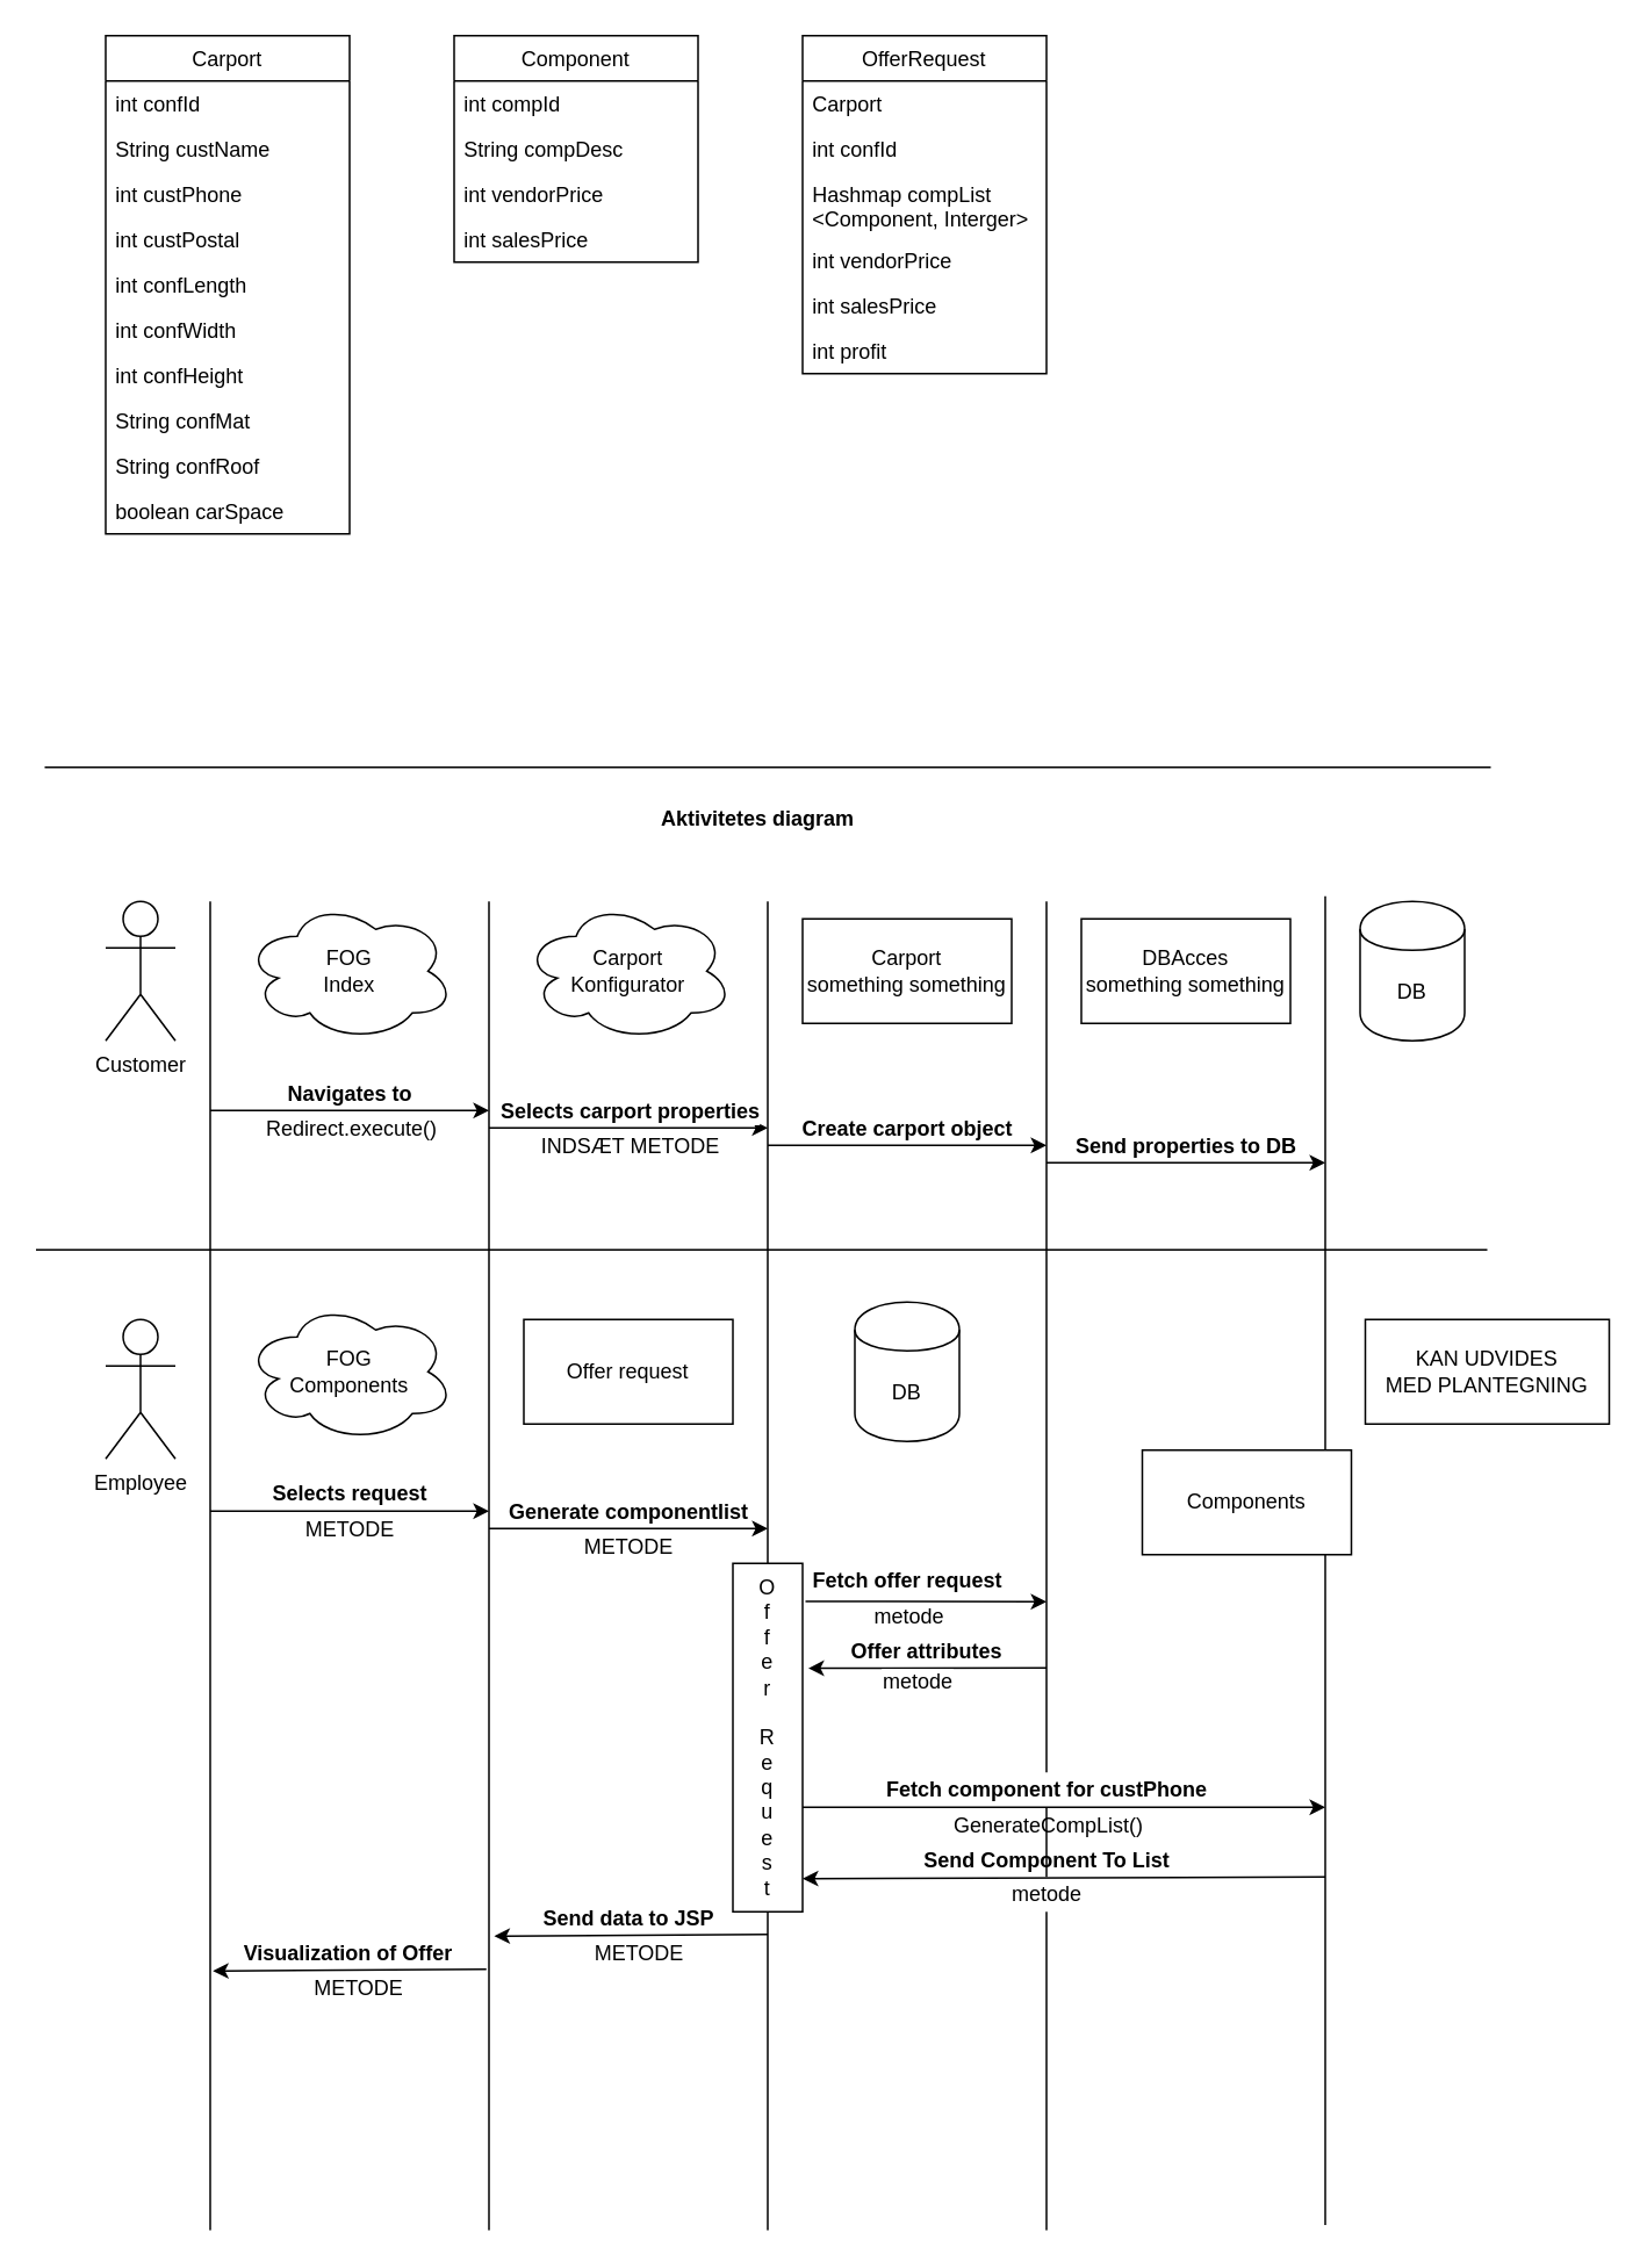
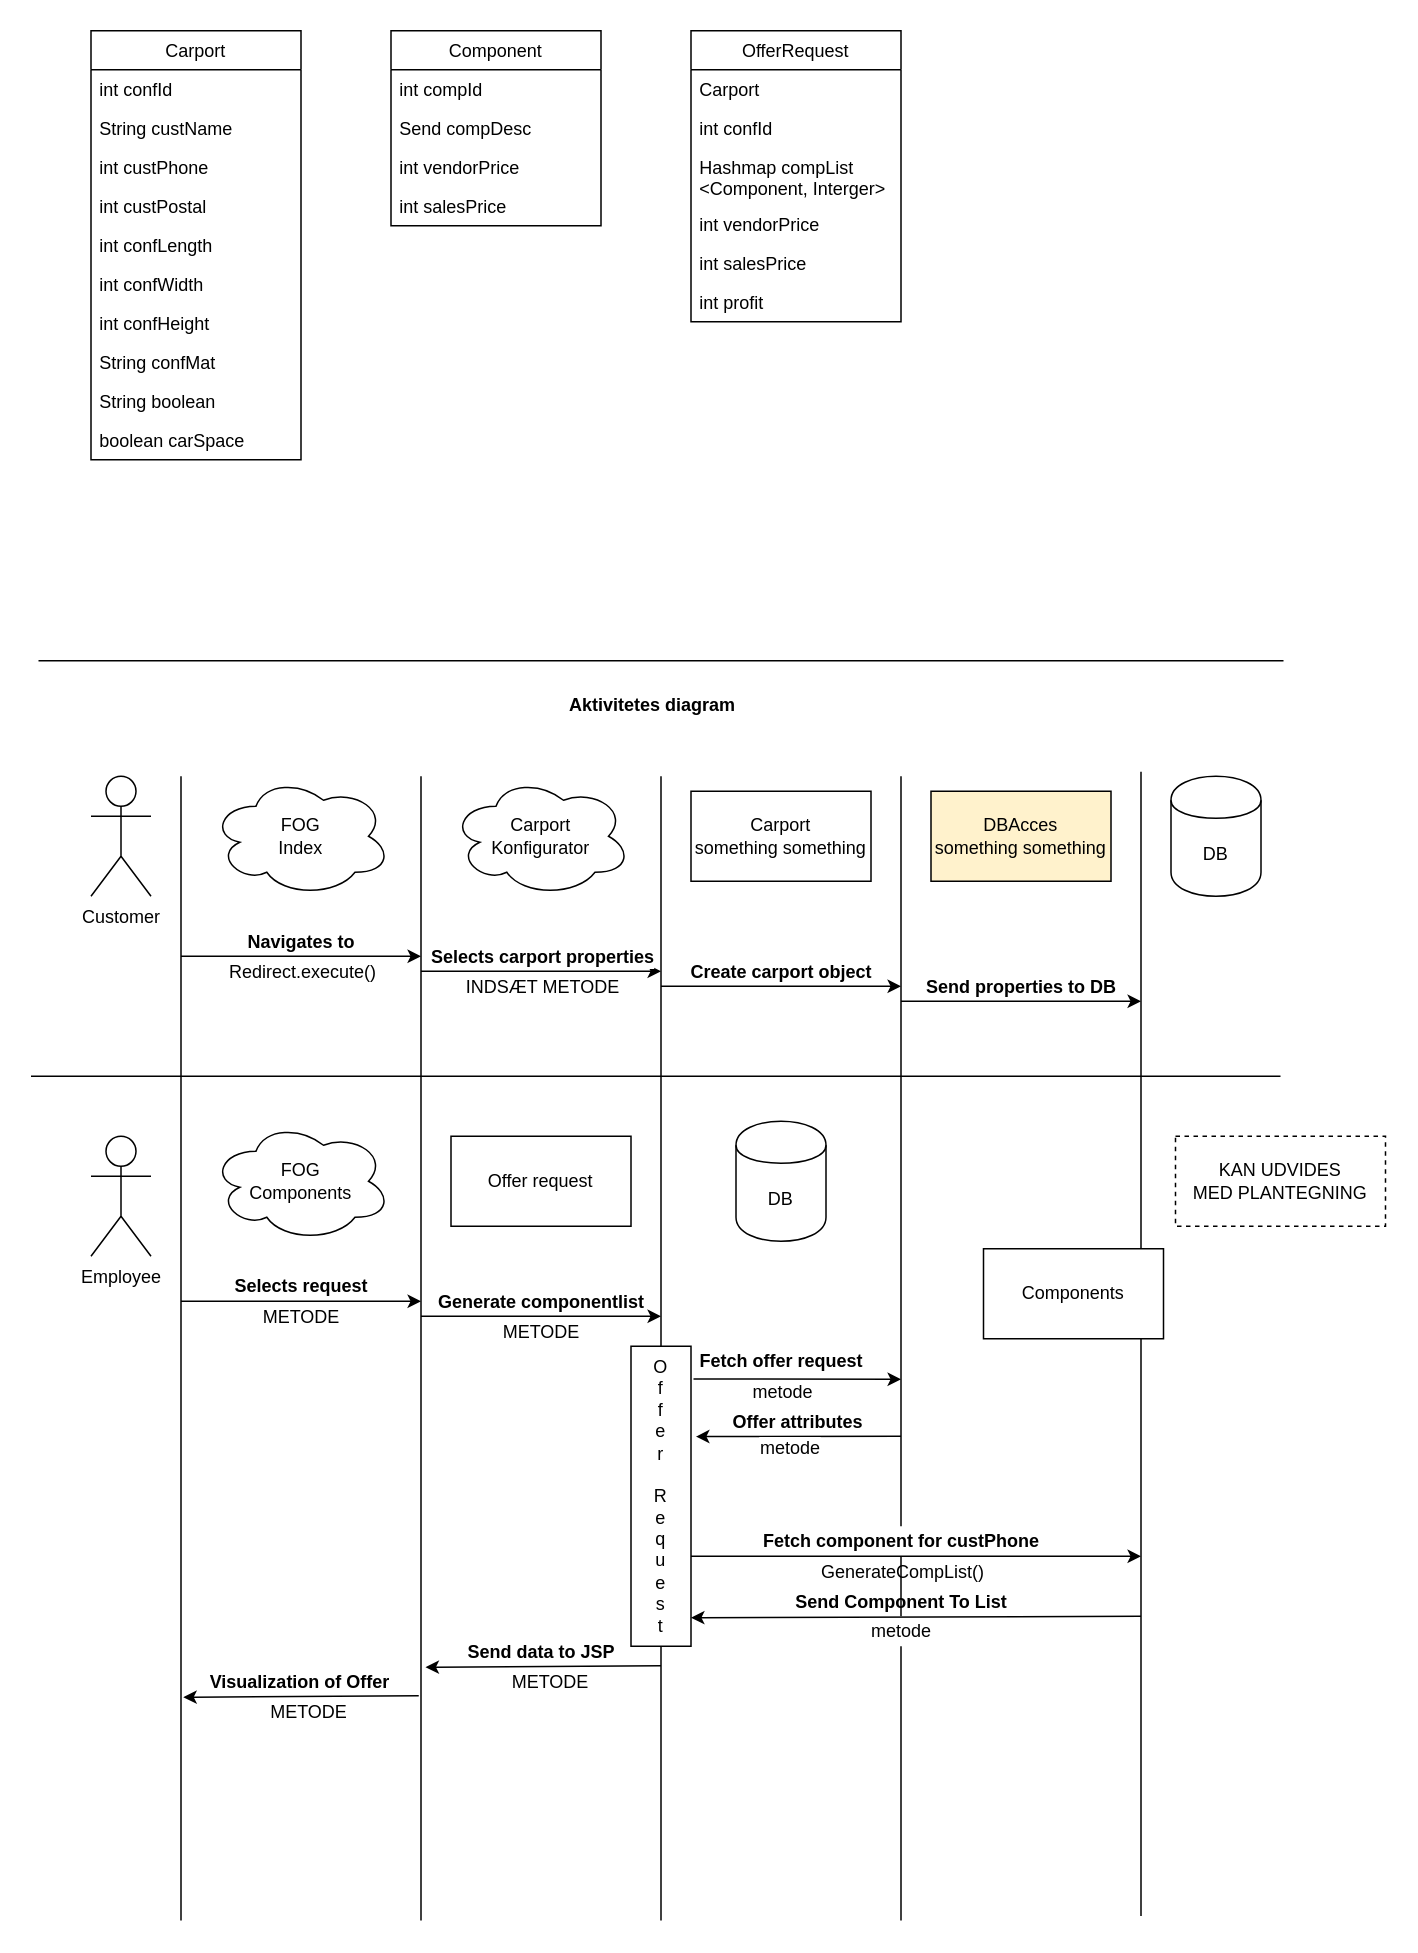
- <mxCell id="73" value="String compDesc" style="text;strokeColor=none;fillColor=none;align=left;verticalAlign=top;spacingLeft=4;spacingRight=4;overflow=hidden;rotatable=0;points=[[0,0.5],[1,0.5]];portConstraint=eastwest;" parent="71" vertex="1"><mxGeometry y="52" width="140" height="26" as="geometry" /></mxCell>
+ <mxCell id="73" value="Send compDesc" style="text;strokeColor=none;fillColor=none;align=left;verticalAlign=top;spacingLeft=4;spacingRight=4;overflow=hidden;rotatable=0;points=[[0,0.5],[1,0.5]];portConstraint=eastwest;" parent="71" vertex="1"><mxGeometry y="52" width="140" height="26" as="geometry" /></mxCell>
- <mxCell id="62" value="String confRoof" style="text;strokeColor=none;fillColor=none;align=left;verticalAlign=top;spacingLeft=4;spacingRight=4;overflow=hidden;rotatable=0;points=[[0,0.5],[1,0.5]];portConstraint=eastwest;" parent="53" vertex="1"><mxGeometry y="234" width="140" height="26" as="geometry" /></mxCell>
+ <mxCell id="62" value="String boolean" style="text;strokeColor=none;fillColor=none;align=left;verticalAlign=top;spacingLeft=4;spacingRight=4;overflow=hidden;rotatable=0;points=[[0,0.5],[1,0.5]];portConstraint=eastwest;" parent="53" vertex="1"><mxGeometry y="234" width="140" height="26" as="geometry" /></mxCell>
- <mxCell id="11" value="DBAcces&lt;br&gt;something something" style="rounded=0;whiteSpace=wrap;html=1;" parent="1" vertex="1"><mxGeometry x="620" y="527" width="120" height="60" as="geometry" /></mxCell>
+ <mxCell id="11" value="DBAcces&lt;br&gt;something something" style="rounded=0;whiteSpace=wrap;html=1;fillColor=#fff2cc;" parent="1" vertex="1"><mxGeometry x="620" y="527" width="120" height="60" as="geometry" /></mxCell>
- <mxCell id="81" value="&lt;span style=&quot;white-space: nowrap&quot;&gt;KAN UDVIDES&lt;br&gt;MED PLANTEGNING&lt;/span&gt;" style="rounded=0;whiteSpace=wrap;html=1;dashed=0;" parent="1" vertex="1"><mxGeometry x="783" y="757" width="140" height="60" as="geometry" /></mxCell>
+ <mxCell id="81" value="&lt;span style=&quot;white-space: nowrap&quot;&gt;KAN UDVIDES&lt;br&gt;MED PLANTEGNING&lt;/span&gt;" style="rounded=0;whiteSpace=wrap;html=1;dashed=1;" parent="1" vertex="1"><mxGeometry x="783" y="757" width="140" height="60" as="geometry" /></mxCell>
